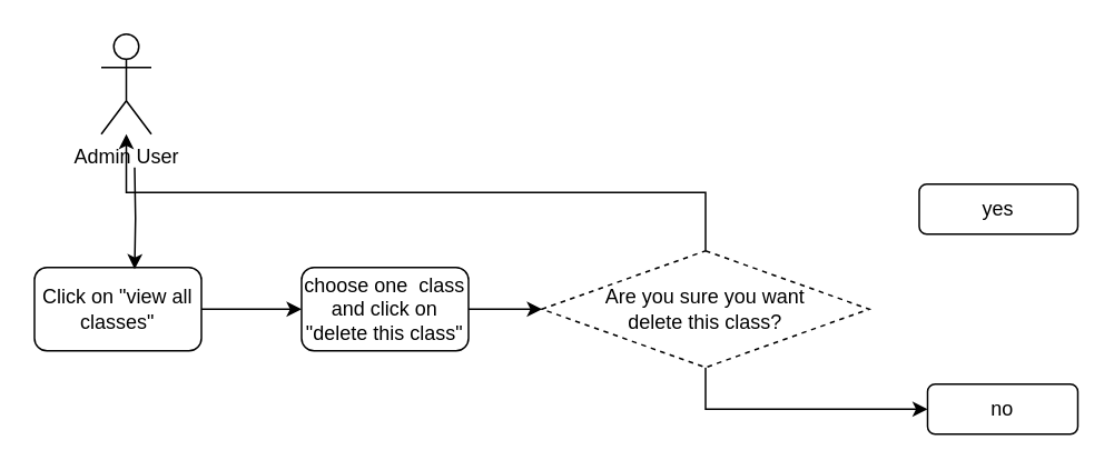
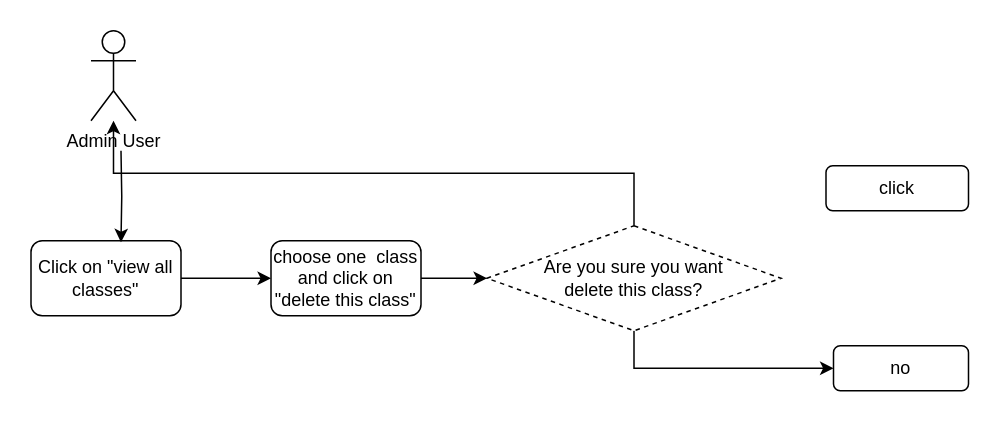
- <mxCell id="11" value="yes" style="rounded=1;whiteSpace=wrap;html=1;" vertex="1" parent="1"><mxGeometry x="550" y="110" width="95" height="30" as="geometry" /></mxCell>
+ <mxCell id="11" value="click" style="rounded=1;whiteSpace=wrap;html=1;" vertex="1" parent="1"><mxGeometry x="550" y="110" width="95" height="30" as="geometry" /></mxCell>
